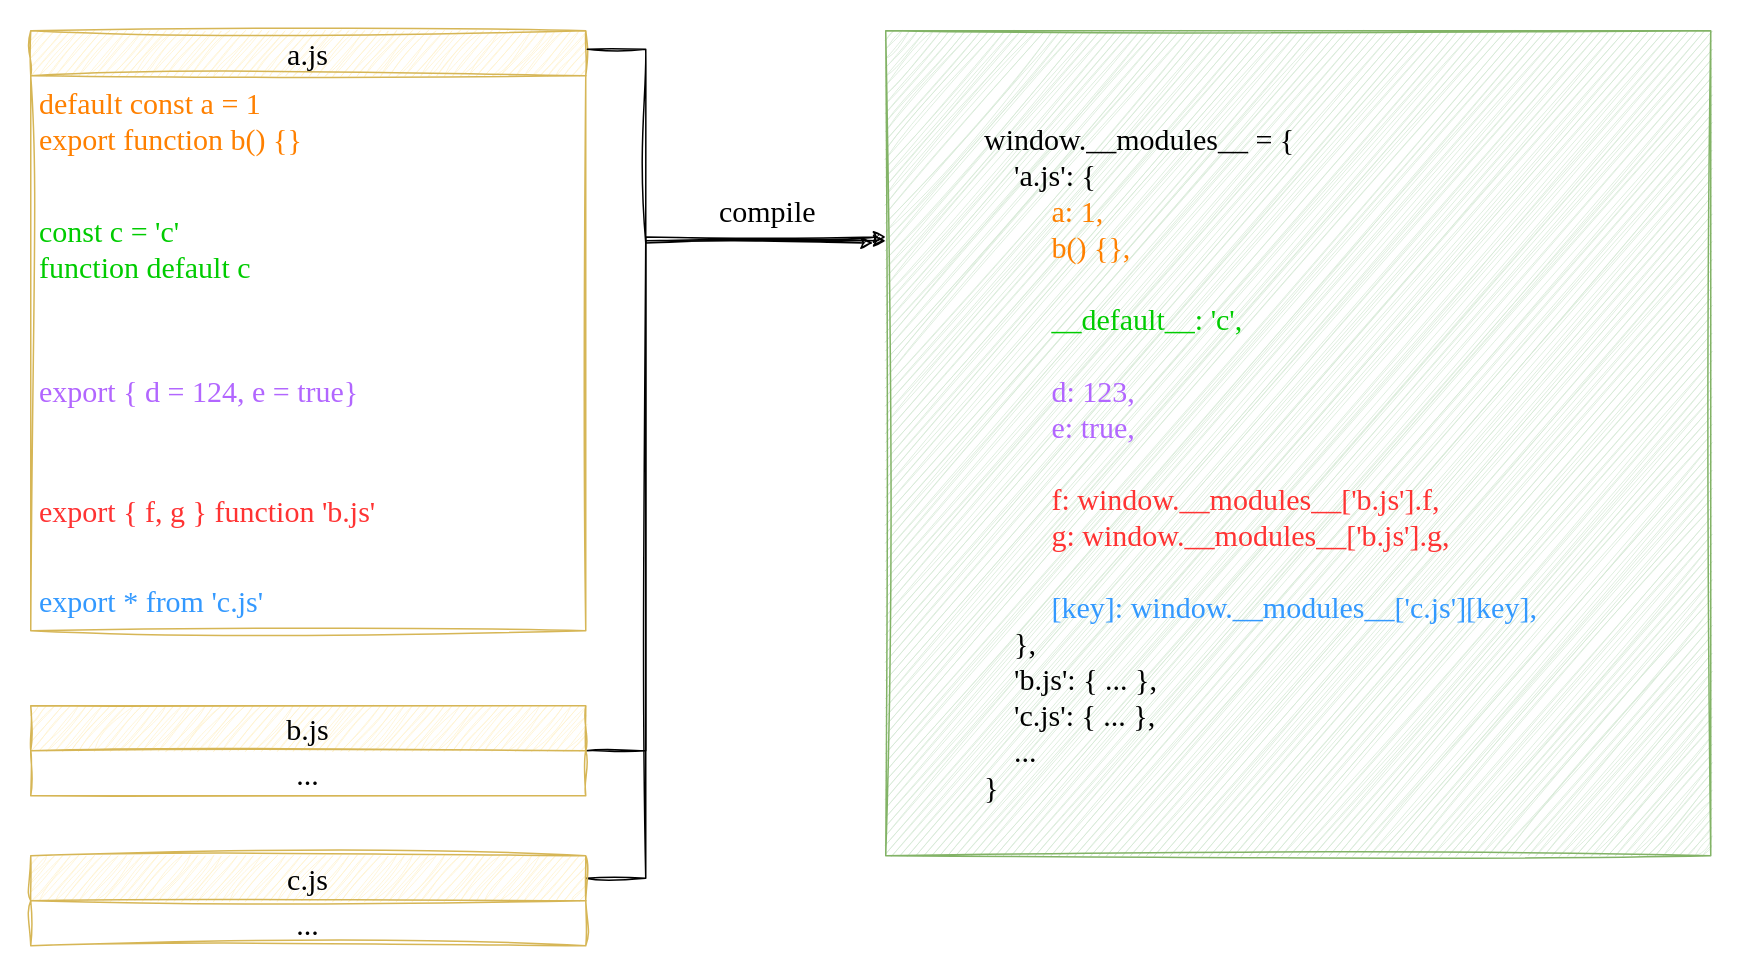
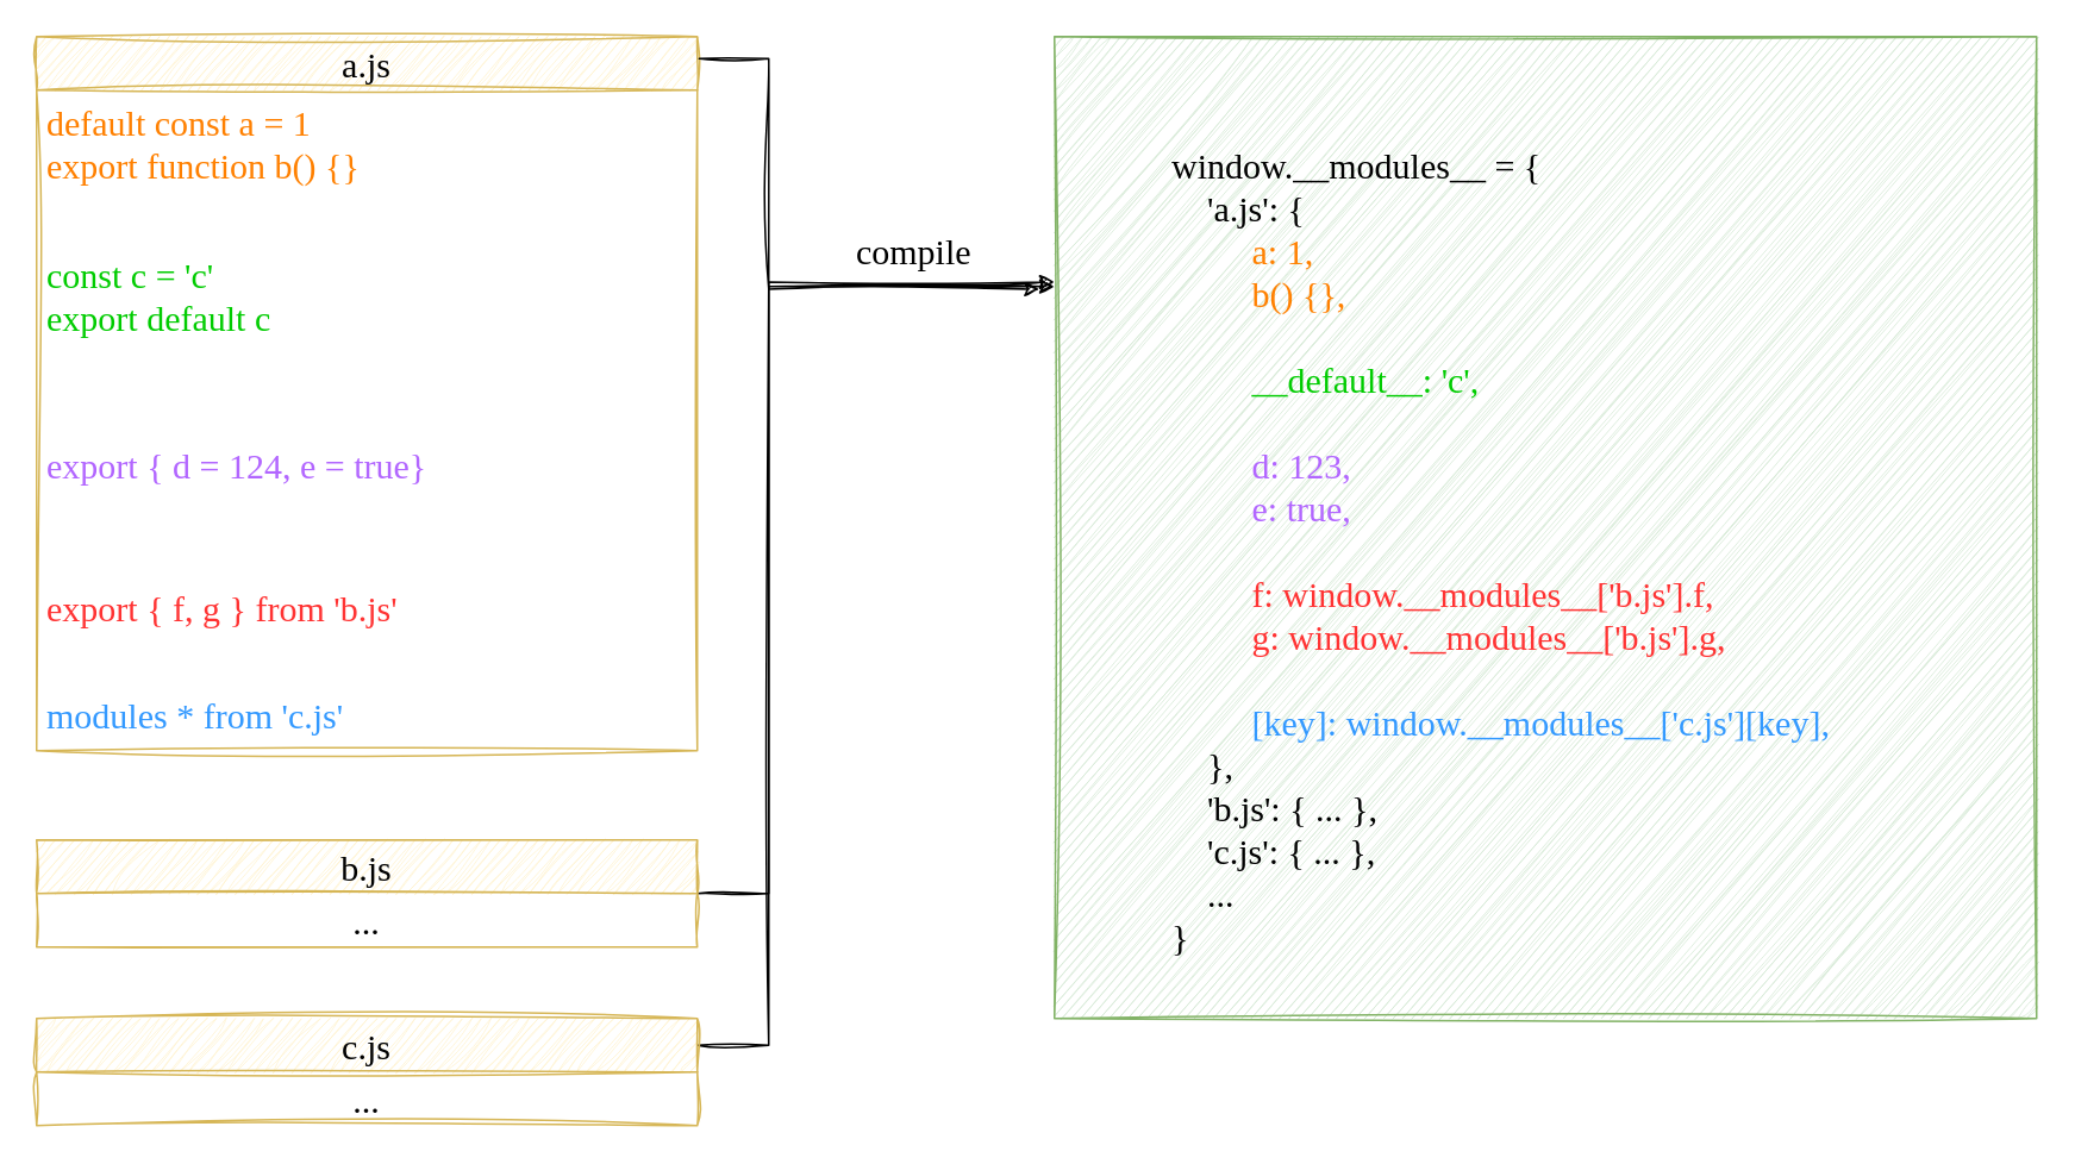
- <mxCell id="4" value="&lt;font color=&quot;#00cc00&quot; face=&quot;Comic Sans MS&quot;&gt;const c = 'c'&lt;br&gt;function default c&lt;/font&gt;" style="text;strokeColor=none;fillColor=none;align=left;verticalAlign=middle;spacingLeft=4;spacingRight=4;overflow=hidden;points=[[0,0.5],[1,0.5]];portConstraint=eastwest;rotatable=0;whiteSpace=wrap;html=1;fontSize=20;fontFamily=Architects Daughter;" parent="2" vertex="1"><mxGeometry y="90" width="370" height="110" as="geometry" /></mxCell>
+ <mxCell id="4" value="&lt;font color=&quot;#00cc00&quot; face=&quot;Comic Sans MS&quot;&gt;const c = 'c'&lt;br&gt;export default c&lt;/font&gt;" style="text;strokeColor=none;fillColor=none;align=left;verticalAlign=middle;spacingLeft=4;spacingRight=4;overflow=hidden;points=[[0,0.5],[1,0.5]];portConstraint=eastwest;rotatable=0;whiteSpace=wrap;html=1;fontSize=20;fontFamily=Architects Daughter;" parent="2" vertex="1"><mxGeometry y="90" width="370" height="110" as="geometry" /></mxCell>
- <mxCell id="6" value="&lt;font color=&quot;#ff3333&quot; face=&quot;Comic Sans MS&quot;&gt;export { f, g } function 'b.js'&lt;/font&gt;" style="text;strokeColor=none;fillColor=none;align=left;verticalAlign=middle;spacingLeft=4;spacingRight=4;overflow=hidden;points=[[0,0.5],[1,0.5]];portConstraint=eastwest;rotatable=0;whiteSpace=wrap;html=1;fontSize=20;fontFamily=Architects Daughter;" parent="2" vertex="1"><mxGeometry y="280" width="370" height="80" as="geometry" /></mxCell>
+ <mxCell id="6" value="&lt;font color=&quot;#ff3333&quot; face=&quot;Comic Sans MS&quot;&gt;export { f, g } from 'b.js'&lt;/font&gt;" style="text;strokeColor=none;fillColor=none;align=left;verticalAlign=middle;spacingLeft=4;spacingRight=4;overflow=hidden;points=[[0,0.5],[1,0.5]];portConstraint=eastwest;rotatable=0;whiteSpace=wrap;html=1;fontSize=20;fontFamily=Architects Daughter;" parent="2" vertex="1"><mxGeometry y="280" width="370" height="80" as="geometry" /></mxCell>
- <mxCell id="7" value="&lt;font color=&quot;#3399ff&quot; face=&quot;Comic Sans MS&quot;&gt;export * from 'c.js'&lt;/font&gt;" style="text;strokeColor=none;fillColor=none;align=left;verticalAlign=middle;spacingLeft=4;spacingRight=4;overflow=hidden;points=[[0,0.5],[1,0.5]];portConstraint=eastwest;rotatable=0;whiteSpace=wrap;html=1;fontSize=20;fontFamily=Architects Daughter;" parent="2" vertex="1"><mxGeometry y="360" width="370" height="40" as="geometry" /></mxCell>
+ <mxCell id="7" value="&lt;font color=&quot;#3399ff&quot; face=&quot;Comic Sans MS&quot;&gt;modules * from 'c.js'&lt;/font&gt;" style="text;strokeColor=none;fillColor=none;align=left;verticalAlign=middle;spacingLeft=4;spacingRight=4;overflow=hidden;points=[[0,0.5],[1,0.5]];portConstraint=eastwest;rotatable=0;whiteSpace=wrap;html=1;fontSize=20;fontFamily=Architects Daughter;" parent="2" vertex="1"><mxGeometry y="360" width="370" height="40" as="geometry" /></mxCell>
